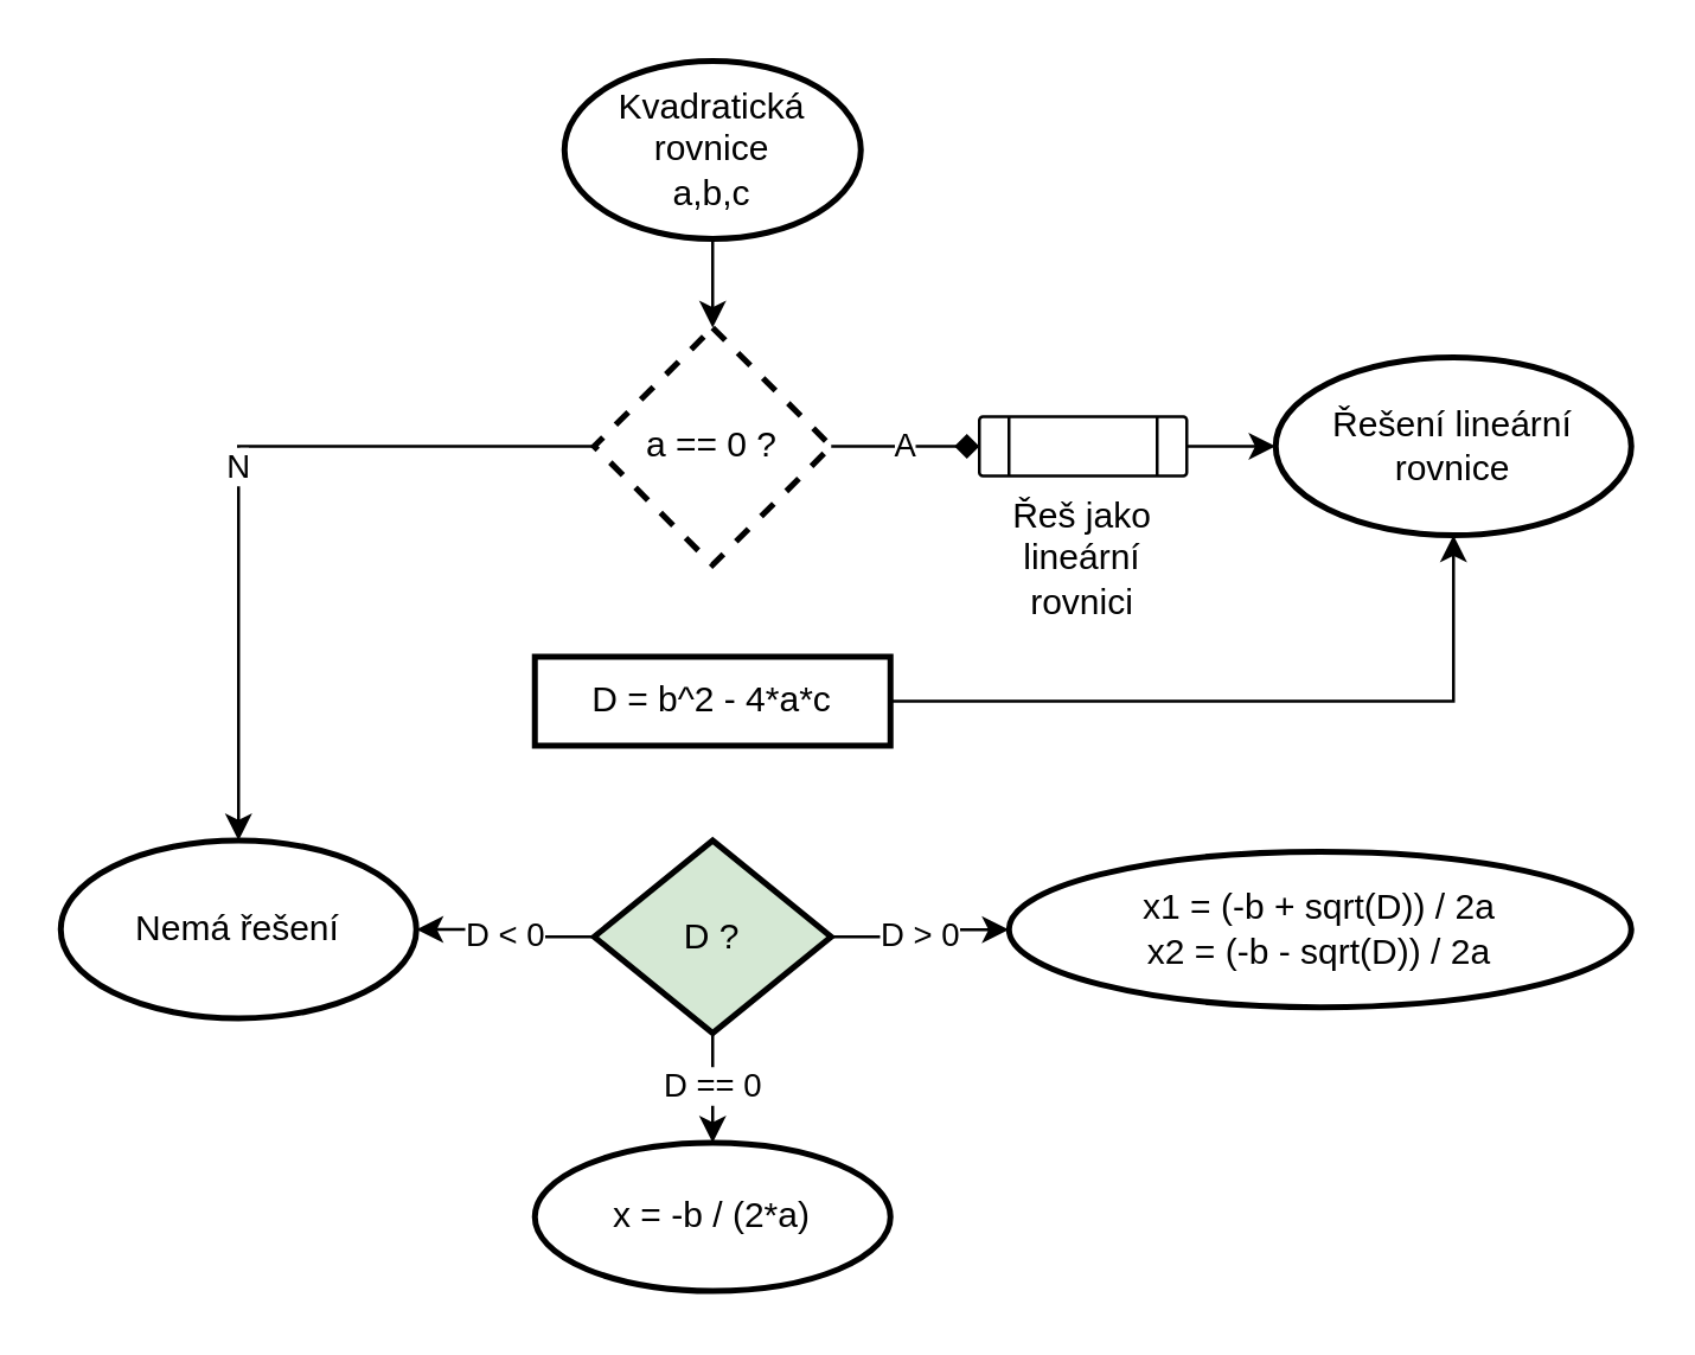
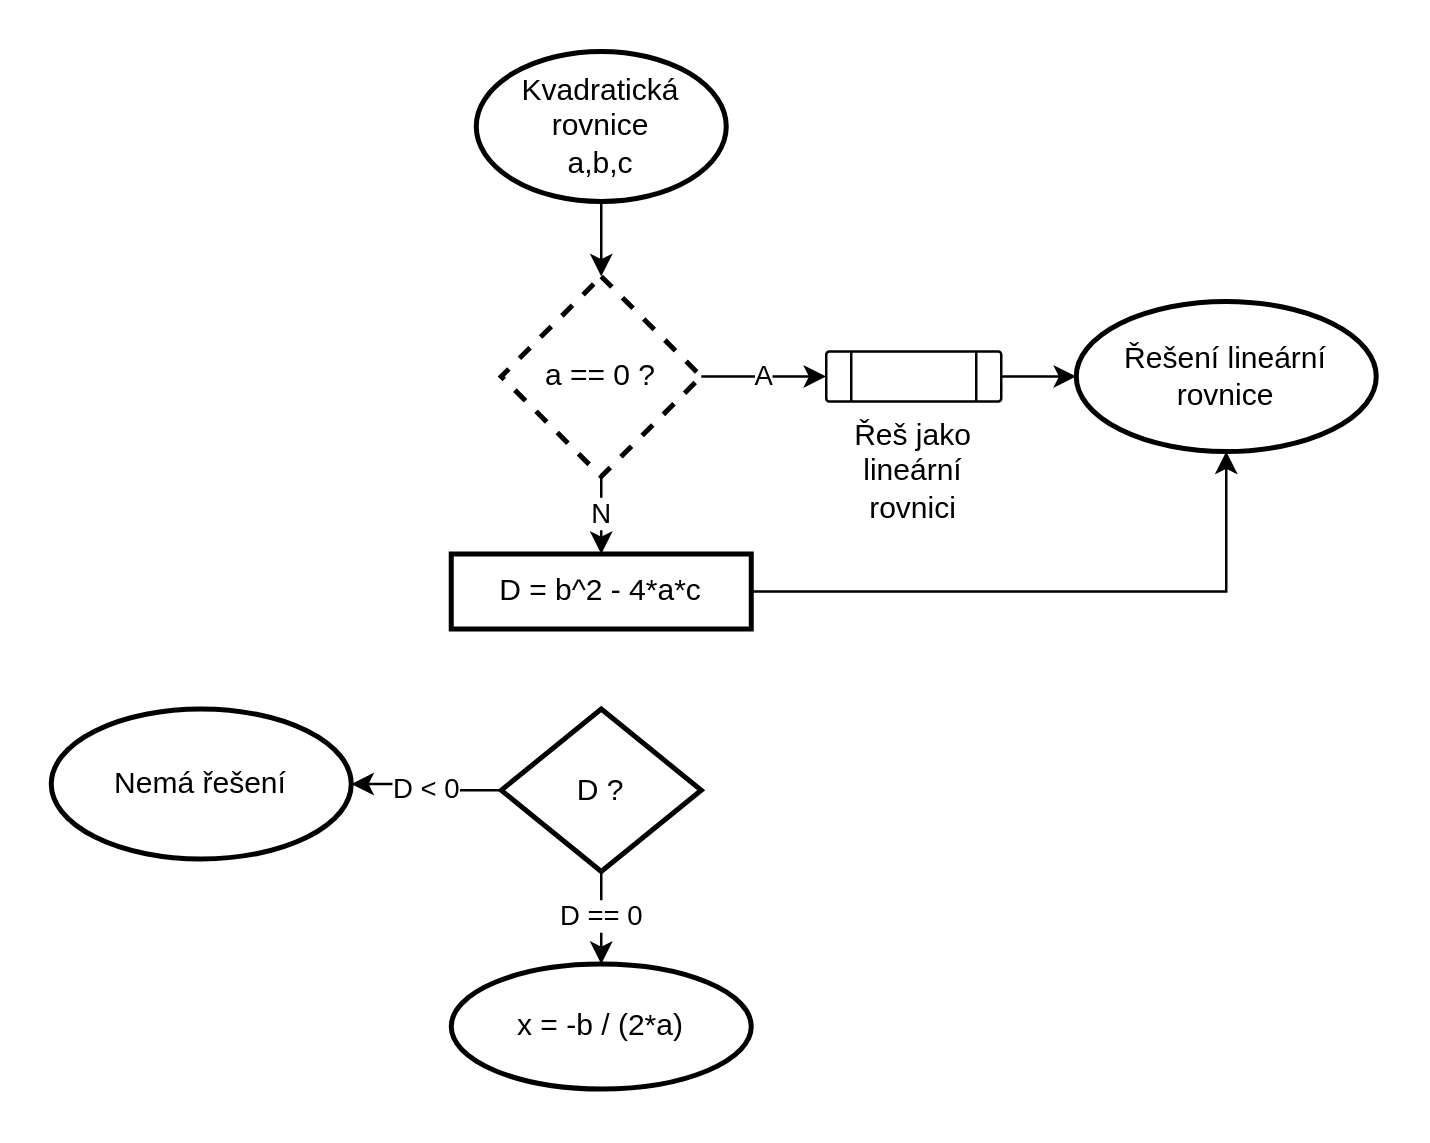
- <mxCell id="13" value="N" style="edgeStyle=orthogonalEdgeStyle;rounded=0;orthogonalLoop=1;jettySize=auto;html=1;" edge="1" parent="1" source="15" target="10"><mxGeometry relative="1" as="geometry"><mxPoint x="240" y="310" as="targetPoint" /></mxGeometry></mxCell>
+ <mxCell id="13" value="N" style="edgeStyle=orthogonalEdgeStyle;rounded=0;orthogonalLoop=1;jettySize=auto;html=1;entryX=0.5;entryY=0;entryDx=0;entryDy=0;" edge="1" parent="1" source="15" target="5"><mxGeometry relative="1" as="geometry"><mxPoint x="240" y="310" as="targetPoint" /></mxGeometry></mxCell>
- <mxCell id="14" value="&lt;div&gt;A&lt;/div&gt;" style="edgeStyle=orthogonalEdgeStyle;rounded=0;orthogonalLoop=1;jettySize=auto;html=1;entryX=0;entryY=0.5;entryDx=0;entryDy=0;endArrow=diamond;" edge="1" parent="1" source="15" target="18"><mxGeometry relative="1" as="geometry"><mxPoint x="310" y="150" as="targetPoint" /></mxGeometry></mxCell>
+ <mxCell id="14" value="&lt;div&gt;A&lt;/div&gt;" style="edgeStyle=orthogonalEdgeStyle;rounded=0;orthogonalLoop=1;jettySize=auto;html=1;entryX=0;entryY=0.5;entryDx=0;entryDy=0;" edge="1" parent="1" source="15" target="18"><mxGeometry relative="1" as="geometry"><mxPoint x="310" y="150" as="targetPoint" /></mxGeometry></mxCell>
- <mxCell id="12" value="x1 = (-b + sqrt(D)) / 2a&lt;br&gt;x2 = (-b - sqrt(D)) / 2a" style="ellipse;whiteSpace=wrap;html=1;strokeWidth=2;" vertex="1" parent="1"><mxGeometry x="340" y="286.75" width="210" height="52.5" as="geometry" /></mxCell>
- <mxCell id="9" value="D ?" style="rhombus;whiteSpace=wrap;html=1;strokeWidth=2;fillColor=#d5e8d4;" vertex="1" parent="1"><mxGeometry x="200" y="283" width="80" height="65" as="geometry" /></mxCell>
+ <mxCell id="9" value="D ?" style="rhombus;whiteSpace=wrap;html=1;strokeWidth=2;" vertex="1" parent="1"><mxGeometry x="200" y="283" width="80" height="65" as="geometry" /></mxCell>
- <mxCell id="8" value="D &amp;gt; 0" style="edgeStyle=orthogonalEdgeStyle;rounded=0;orthogonalLoop=1;jettySize=auto;html=1;" edge="1" parent="1" source="9" target="12"><mxGeometry relative="1" as="geometry" /></mxCell>
